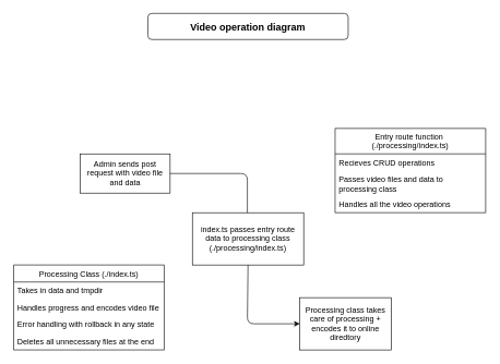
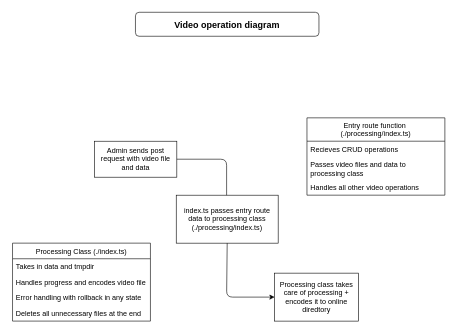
- <mxCell id="2" value="Admin sends post request with video file and data" style="rounded=0;whiteSpace=wrap;html=1;" parent="1" vertex="1"><mxGeometry x="122" y="235" width="137" height="60" as="geometry" /></mxCell>
+ <mxCell id="2" value="Admin sends post request with video file and data" style="rounded=0;whiteSpace=wrap;html=1;" parent="1" vertex="1"><mxGeometry x="157" y="235" width="137" height="60" as="geometry" /></mxCell>
- <mxCell id="15" value="Handles all the video operations" style="text;strokeColor=none;fillColor=none;align=left;verticalAlign=top;spacingLeft=4;spacingRight=4;overflow=hidden;rotatable=0;points=[[0,0.5],[1,0.5]];portConstraint=eastwest;" vertex="1" parent="12"><mxGeometry y="103" width="230" height="26" as="geometry" /></mxCell>
+ <mxCell id="15" value="Handles all other video operations" style="text;strokeColor=none;fillColor=none;align=left;verticalAlign=top;spacingLeft=4;spacingRight=4;overflow=hidden;rotatable=0;points=[[0,0.5],[1,0.5]];portConstraint=eastwest;" vertex="1" parent="12"><mxGeometry y="103" width="230" height="26" as="geometry" /></mxCell>
